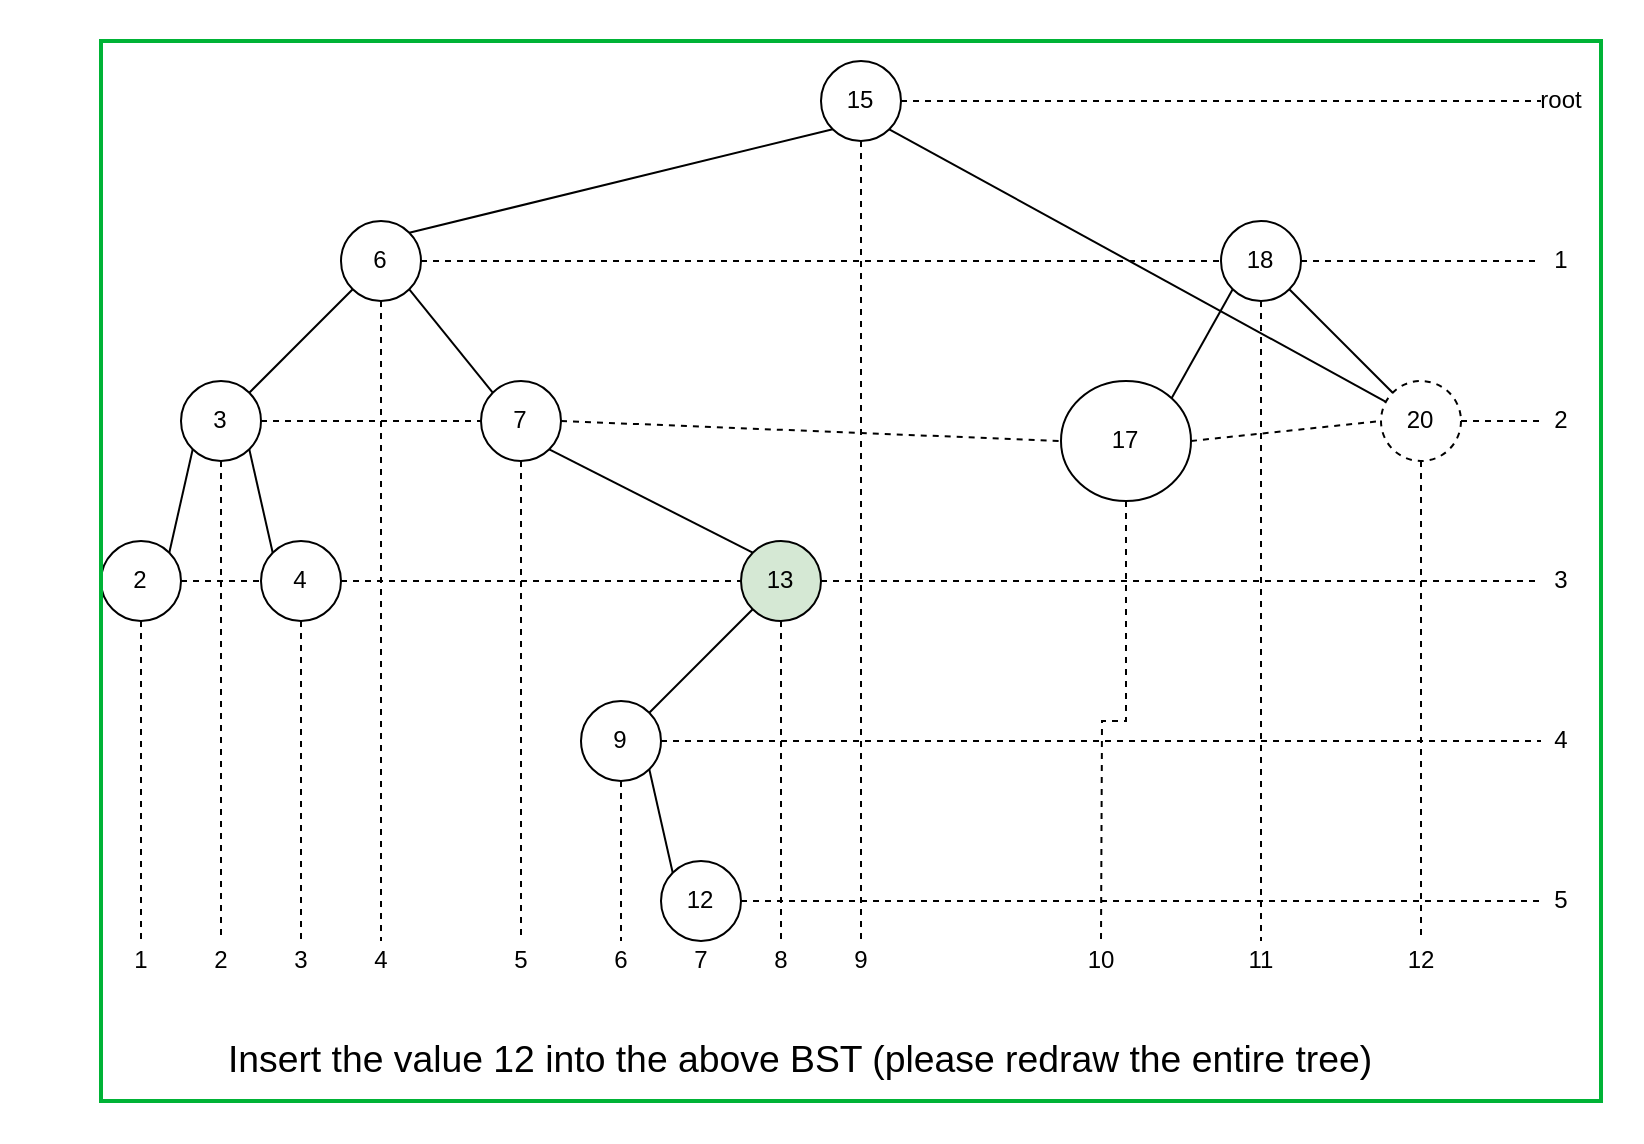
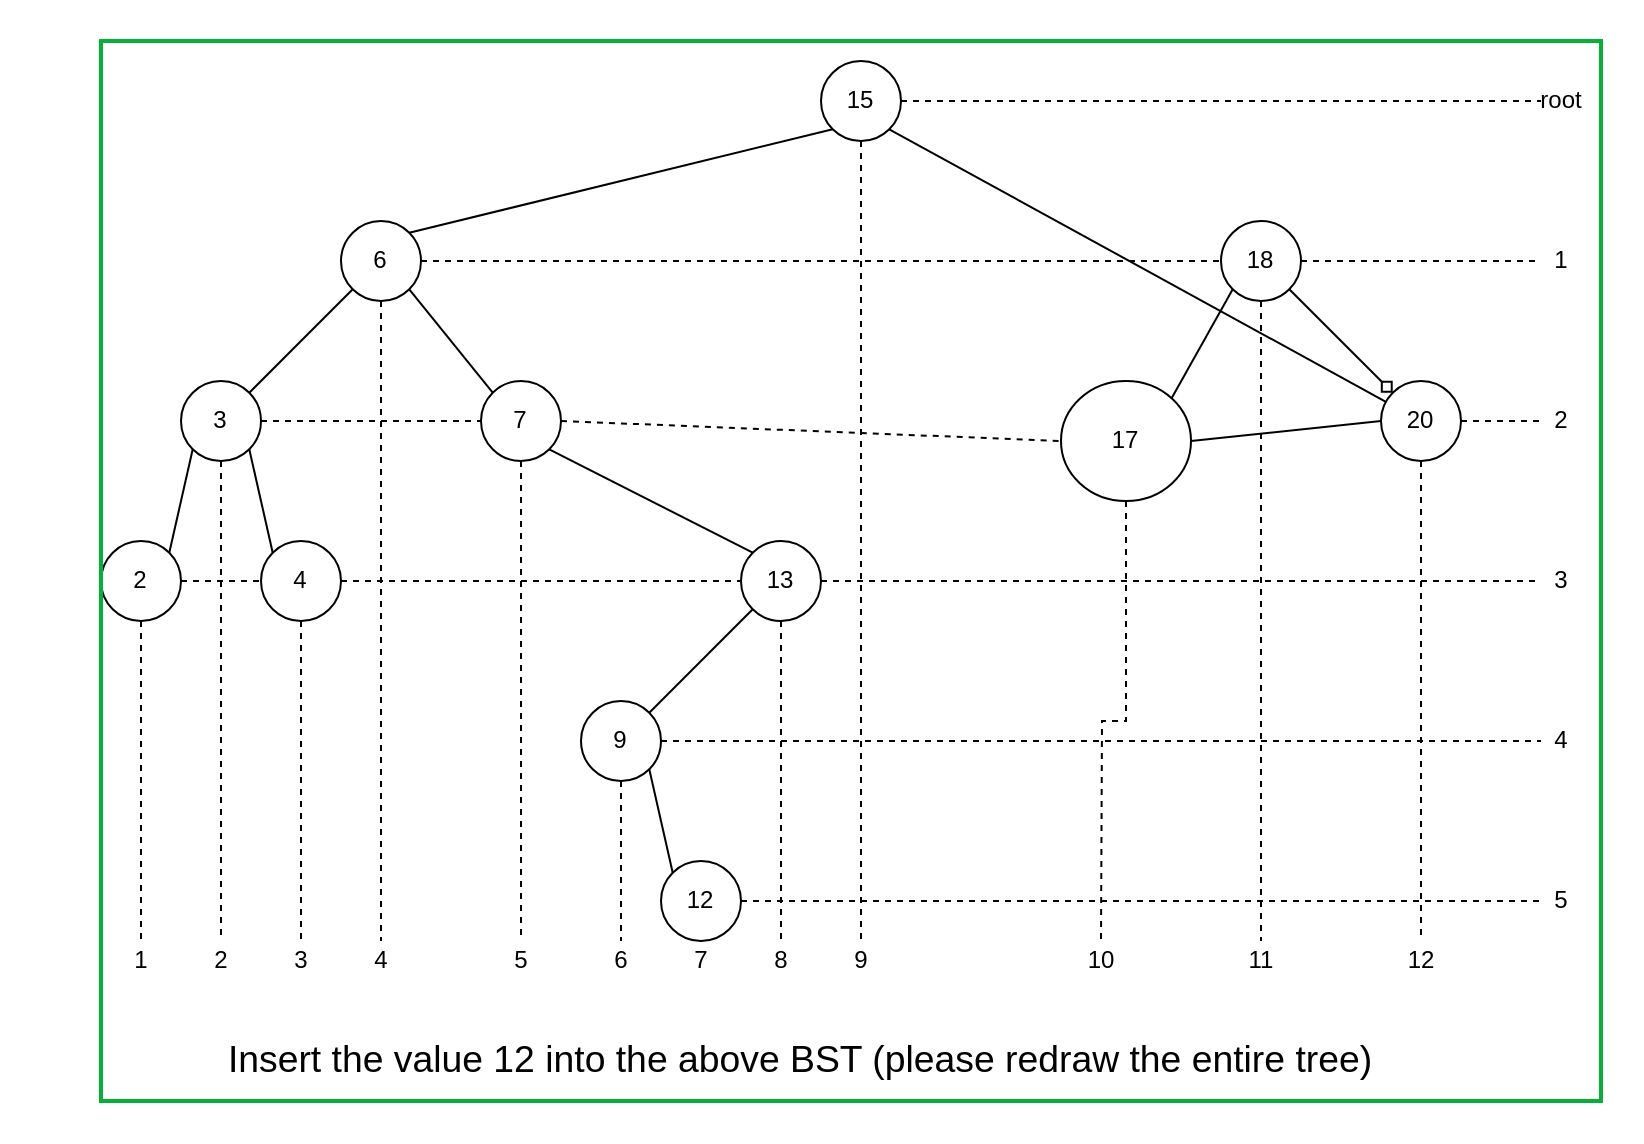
- <mxCell id="18" style="edgeStyle=none;rounded=0;orthogonalLoop=1;jettySize=auto;html=1;exitX=1;exitY=1;exitDx=0;exitDy=0;entryX=0;entryY=0;entryDx=0;entryDy=0;endArrow=none;endFill=0;" edge="1" parent="1" source="20" target="42"><mxGeometry relative="1" as="geometry" /></mxCell>
+ <mxCell id="18" style="edgeStyle=none;rounded=0;orthogonalLoop=1;jettySize=auto;html=1;exitX=1;exitY=1;exitDx=0;exitDy=0;entryX=0;entryY=0;entryDx=0;entryDy=0;endArrow=diamond;endFill=0;" edge="1" parent="1" source="20" target="42"><mxGeometry relative="1" as="geometry" /></mxCell>
- <mxCell id="42" value="20" style="ellipse;whiteSpace=wrap;html=1;aspect=fixed;dashed=1;" vertex="1" parent="1"><mxGeometry x="690" y="190" width="40" height="40" as="geometry" /></mxCell>
+ <mxCell id="42" value="20" style="ellipse;whiteSpace=wrap;html=1;aspect=fixed;" vertex="1" parent="1"><mxGeometry x="690" y="190" width="40" height="40" as="geometry" /></mxCell>
- <mxCell id="38" style="edgeStyle=none;rounded=0;orthogonalLoop=1;jettySize=auto;html=1;exitX=1;exitY=0.5;exitDx=0;exitDy=0;entryX=0;entryY=0.5;entryDx=0;entryDy=0;dashed=1;endArrow=none;endFill=0;" edge="1" parent="1" source="39" target="42"><mxGeometry relative="1" as="geometry" /></mxCell>
+ <mxCell id="38" style="edgeStyle=none;rounded=0;orthogonalLoop=1;jettySize=auto;html=1;exitX=1;exitY=0.5;exitDx=0;exitDy=0;entryX=0;entryY=0.5;entryDx=0;entryDy=0;dashed=0;endArrow=none;endFill=0;" edge="1" parent="1" source="39" target="42"><mxGeometry relative="1" as="geometry" /></mxCell>
- <mxCell id="36" value="13" style="ellipse;whiteSpace=wrap;html=1;aspect=fixed;fillColor=#d5e8d4;" vertex="1" parent="1"><mxGeometry x="370" y="270" width="40" height="40" as="geometry" /></mxCell>
+ <mxCell id="36" value="13" style="ellipse;whiteSpace=wrap;html=1;aspect=fixed;" vertex="1" parent="1"><mxGeometry x="370" y="270" width="40" height="40" as="geometry" /></mxCell>
